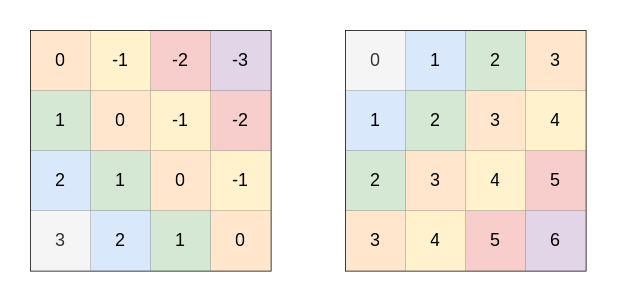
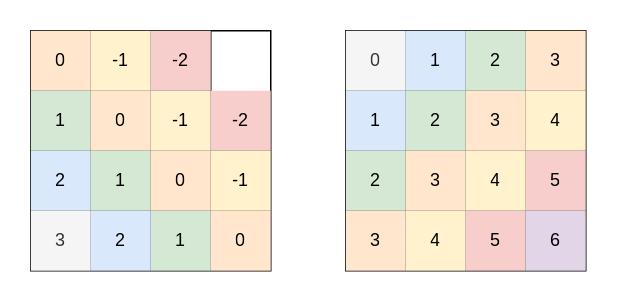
- <mxCell id="7" value="-3" style="shape=partialRectangle;html=1;whiteSpace=wrap;connectable=0;fillColor=#e1d5e7;top=0;left=0;bottom=0;right=0;overflow=hidden;pointerEvents=1;strokeColor=#9673a6;" vertex="1" parent="3"><mxGeometry x="120" width="40" height="40" as="geometry" /></mxCell>
